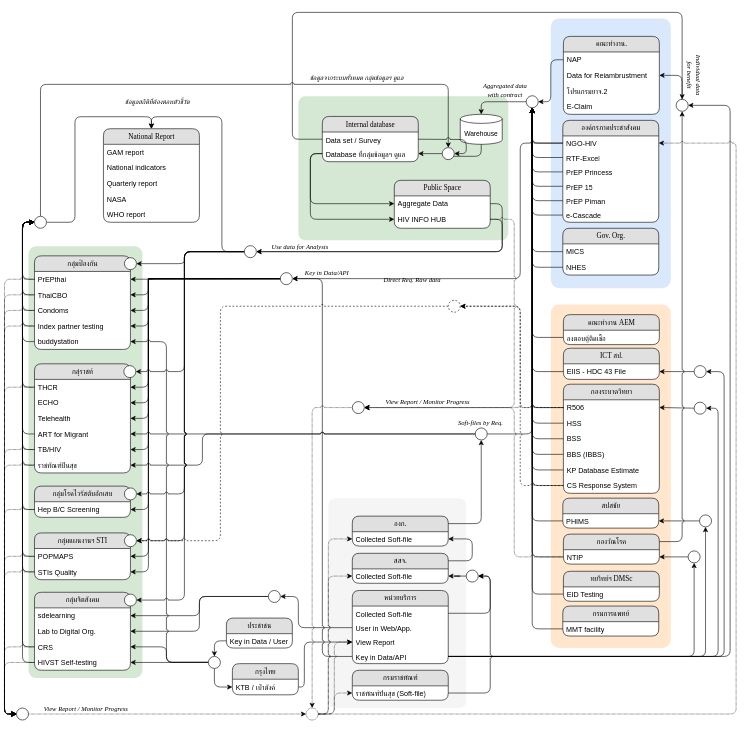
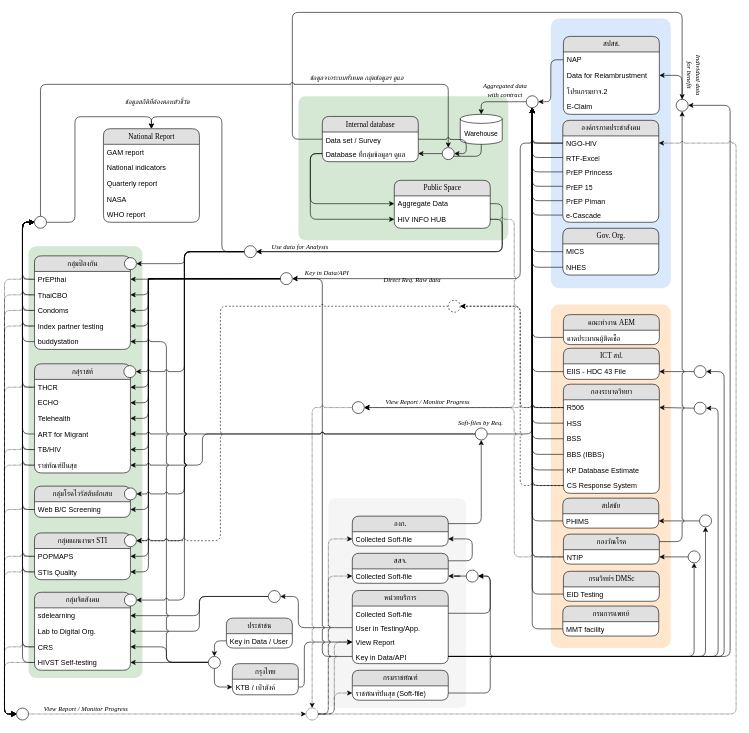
- <mxCell id="9" value="&lt;div&gt;คณะทำงาน.&lt;/div&gt;" style="swimlane;html=1;fontStyle=0;childLayout=stackLayout;horizontal=1;startSize=26;fillColor=#e0e0e0;horizontalStack=0;resizeParent=1;resizeLast=0;collapsible=1;marginBottom=0;swimlaneFillColor=#ffffff;align=center;rounded=1;shadow=0;comic=0;labelBackgroundColor=none;strokeWidth=1;fontFamily=Verdana;fontSize=12" parent="1" vertex="1"><mxGeometry x="932" y="60" width="160" height="130" as="geometry" /></mxCell>
+ <mxCell id="9" value="&lt;div&gt;สปสช.&lt;/div&gt;" style="swimlane;html=1;fontStyle=0;childLayout=stackLayout;horizontal=1;startSize=26;fillColor=#e0e0e0;horizontalStack=0;resizeParent=1;resizeLast=0;collapsible=1;marginBottom=0;swimlaneFillColor=#ffffff;align=center;rounded=1;shadow=0;comic=0;labelBackgroundColor=none;strokeWidth=1;fontFamily=Verdana;fontSize=12" parent="1" vertex="1"><mxGeometry x="932" y="60" width="160" height="130" as="geometry" /></mxCell>
- <mxCell id="24" value="องตอบตู้ติดเชื้อ" style="text;html=1;strokeColor=none;fillColor=none;spacingLeft=4;spacingRight=4;whiteSpace=wrap;overflow=hidden;rotatable=0;points=[[0,0.5],[1,0.5]];portConstraint=eastwest;" parent="23" vertex="1"><mxGeometry y="26" width="160" height="24" as="geometry" /></mxCell>
+ <mxCell id="24" value="คาดประมาณผู้ติดเชื้อ" style="text;html=1;strokeColor=none;fillColor=none;spacingLeft=4;spacingRight=4;whiteSpace=wrap;overflow=hidden;rotatable=0;points=[[0,0.5],[1,0.5]];portConstraint=eastwest;" parent="23" vertex="1"><mxGeometry y="26" width="160" height="24" as="geometry" /></mxCell>
- <mxCell id="129" value="Hep B/C Screening" style="text;html=1;strokeColor=none;fillColor=none;spacingLeft=4;spacingRight=4;whiteSpace=wrap;overflow=hidden;rotatable=0;points=[[0,0.5],[1,0.5]];portConstraint=eastwest;" parent="128" vertex="1"><mxGeometry y="26" width="160" height="26" as="geometry" /></mxCell>
+ <mxCell id="129" value="Web B/C Screening" style="text;html=1;strokeColor=none;fillColor=none;spacingLeft=4;spacingRight=4;whiteSpace=wrap;overflow=hidden;rotatable=0;points=[[0,0.5],[1,0.5]];portConstraint=eastwest;" parent="128" vertex="1"><mxGeometry y="26" width="160" height="26" as="geometry" /></mxCell>
- <mxCell id="36" value="ทยาิทย์ฯ DMSc&lt;div&gt;&lt;/div&gt;" style="swimlane;html=1;fontStyle=0;childLayout=stackLayout;horizontal=1;startSize=26;fillColor=#e0e0e0;horizontalStack=0;resizeParent=1;resizeLast=0;collapsible=1;marginBottom=0;swimlaneFillColor=#ffffff;align=center;rounded=1;shadow=0;comic=0;labelBackgroundColor=none;strokeWidth=1;fontFamily=Verdana;fontSize=12" parent="1" vertex="1"><mxGeometry x="932" y="952" width="160" height="50" as="geometry" /></mxCell>
+ <mxCell id="36" value="กรมวิทย์ฯ DMSc&lt;div&gt;&lt;/div&gt;" style="swimlane;html=1;fontStyle=0;childLayout=stackLayout;horizontal=1;startSize=26;fillColor=#e0e0e0;horizontalStack=0;resizeParent=1;resizeLast=0;collapsible=1;marginBottom=0;swimlaneFillColor=#ffffff;align=center;rounded=1;shadow=0;comic=0;labelBackgroundColor=none;strokeWidth=1;fontFamily=Verdana;fontSize=12" parent="1" vertex="1"><mxGeometry x="932" y="952" width="160" height="50" as="geometry" /></mxCell>
- <mxCell id="42" value="User in Web/App." style="text;html=1;strokeColor=none;fillColor=none;spacingLeft=4;spacingRight=4;whiteSpace=wrap;overflow=hidden;rotatable=0;points=[[0,0.5],[1,0.5]];portConstraint=eastwest;" parent="40" vertex="1"><mxGeometry y="50" width="160" height="24" as="geometry" /></mxCell>
+ <mxCell id="42" value="User in Testing/App." style="text;html=1;strokeColor=none;fillColor=none;spacingLeft=4;spacingRight=4;whiteSpace=wrap;overflow=hidden;rotatable=0;points=[[0,0.5],[1,0.5]];portConstraint=eastwest;" parent="40" vertex="1"><mxGeometry y="50" width="160" height="24" as="geometry" /></mxCell>
